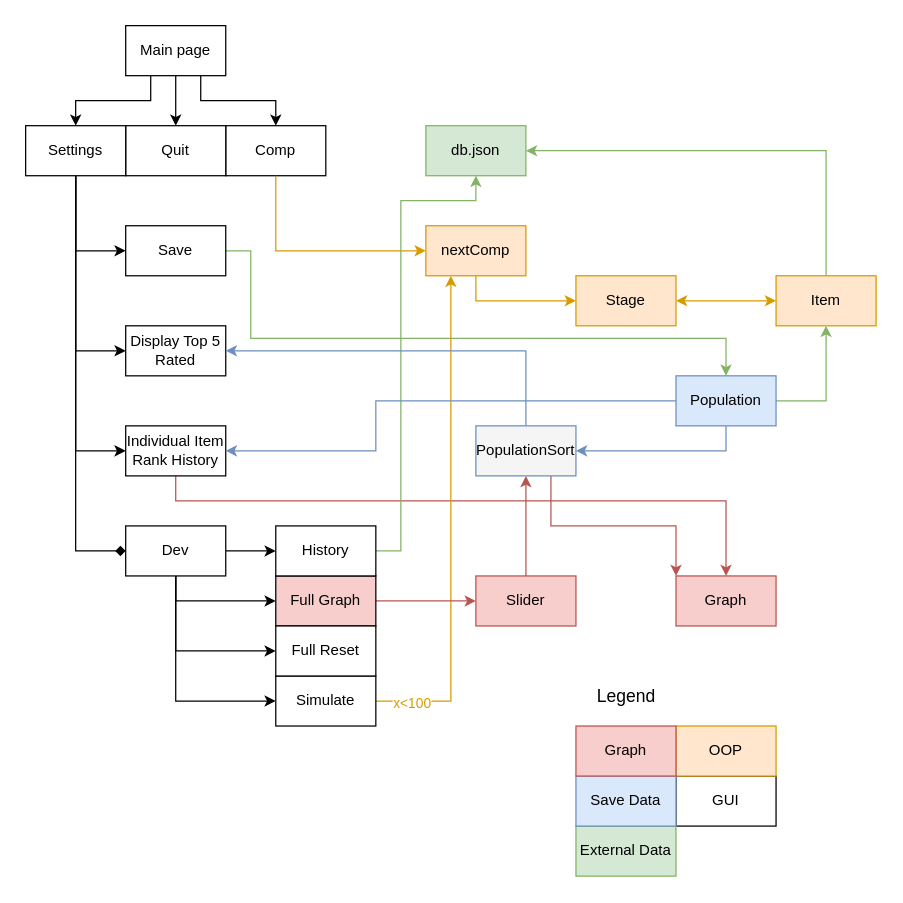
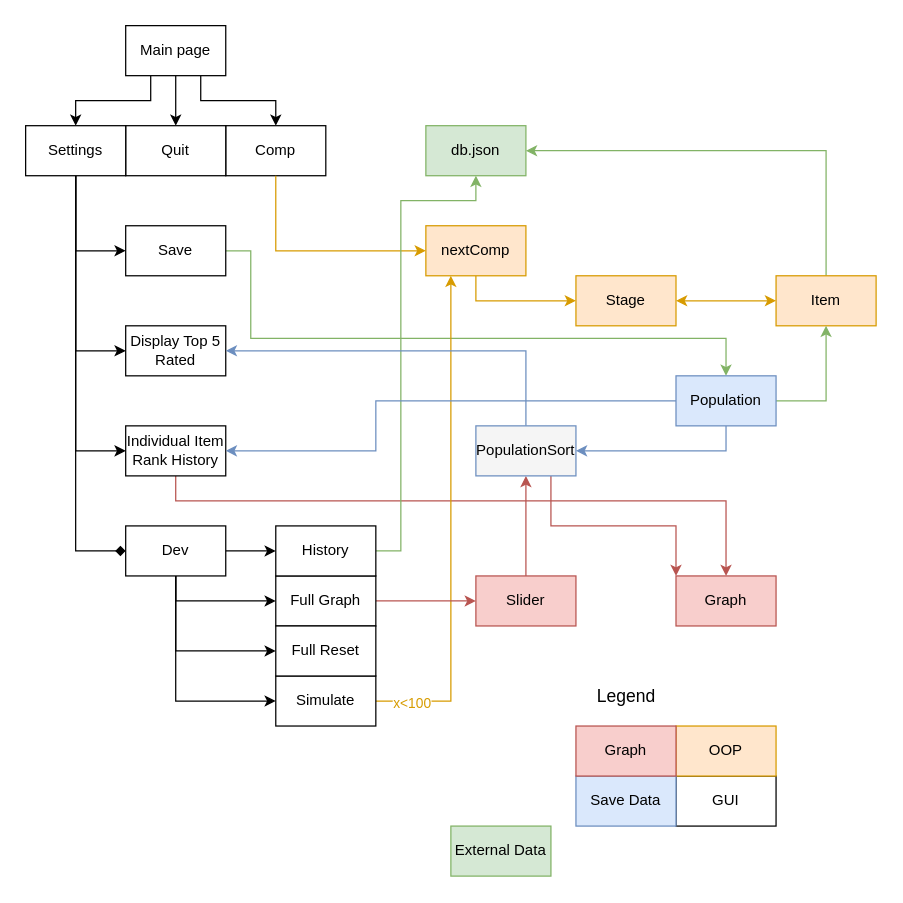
- <mxCell id="28" value="Full Graph" style="rounded=0;whiteSpace=wrap;html=1;fillColor=#f8cecc;" vertex="1" parent="1"><mxGeometry x="220" y="460" width="80" height="40" as="geometry" /></mxCell>
+ <mxCell id="28" value="Full Graph" style="rounded=0;whiteSpace=wrap;html=1;" vertex="1" parent="1"><mxGeometry x="220" y="460" width="80" height="40" as="geometry" /></mxCell>
- <mxCell id="50" value="External Data" style="rounded=0;whiteSpace=wrap;html=1;fillColor=#d5e8d4;strokeColor=#82b366;" vertex="1" parent="1"><mxGeometry x="460" y="660" width="80" height="40" as="geometry" /></mxCell>
+ <mxCell id="50" value="External Data" style="rounded=0;whiteSpace=wrap;html=1;fillColor=#d5e8d4;strokeColor=#82b366;" vertex="1" parent="1"><mxGeometry x="360" y="660" width="80" height="40" as="geometry" /></mxCell>
